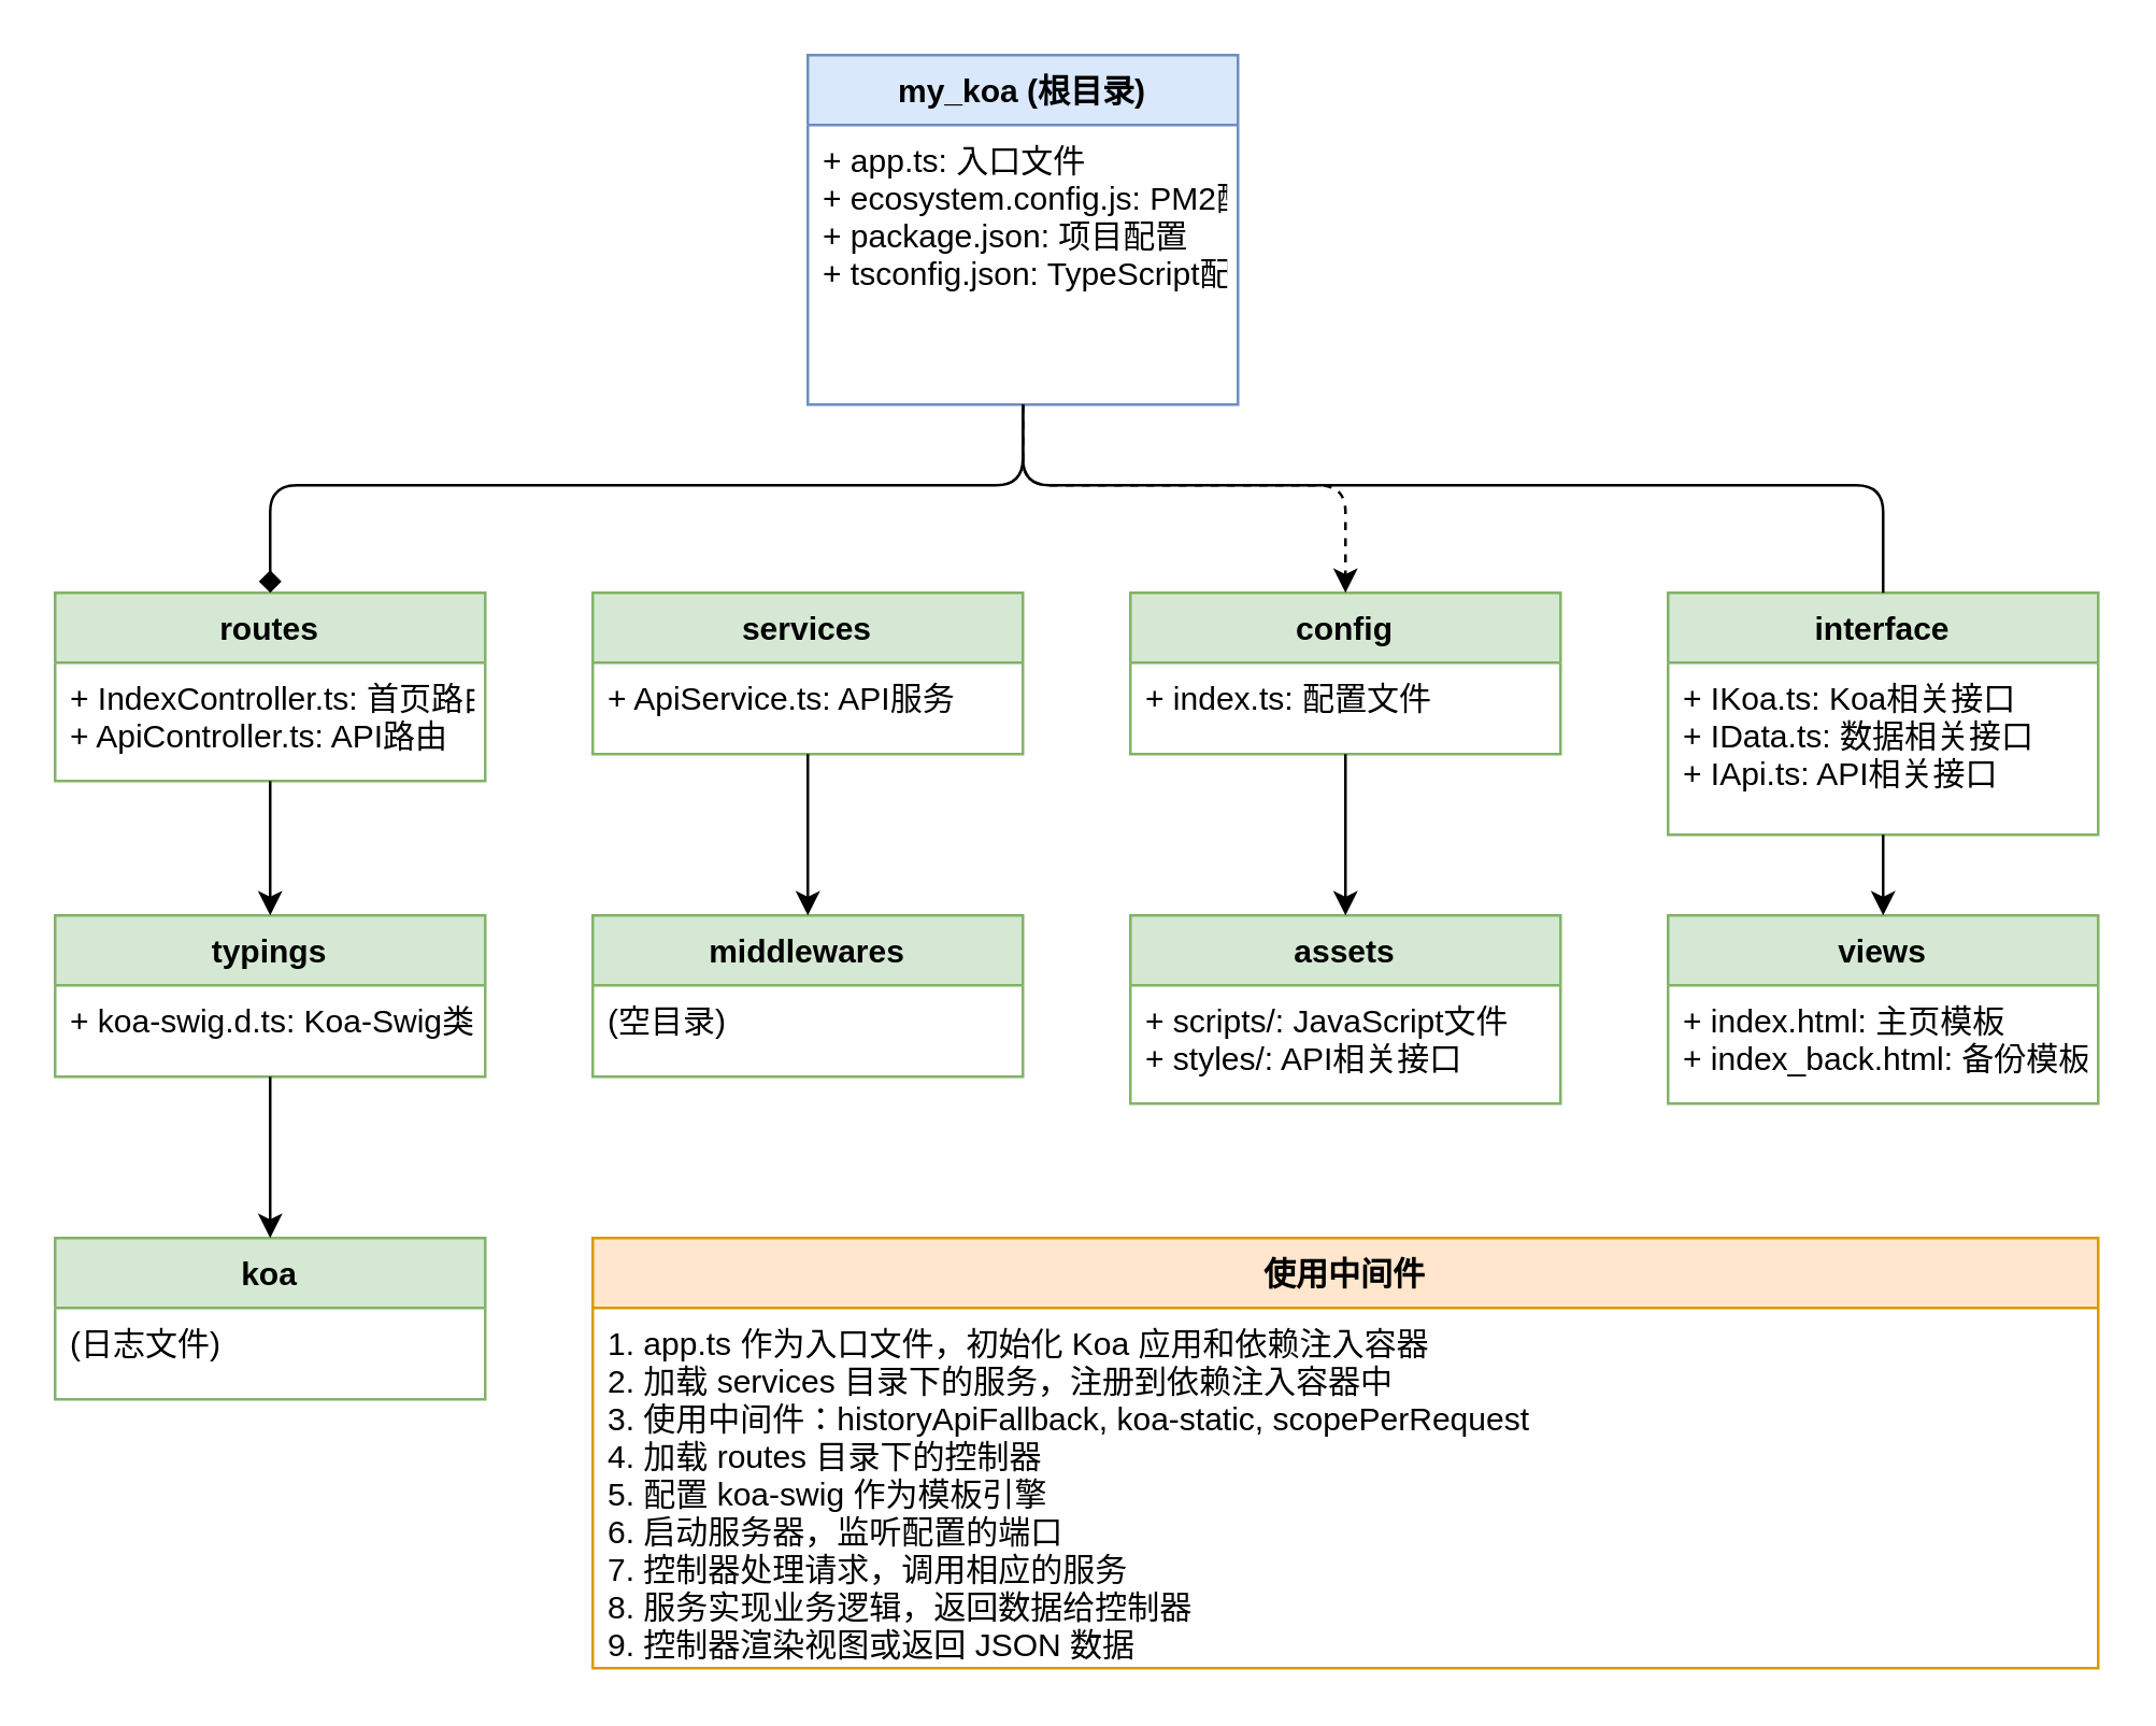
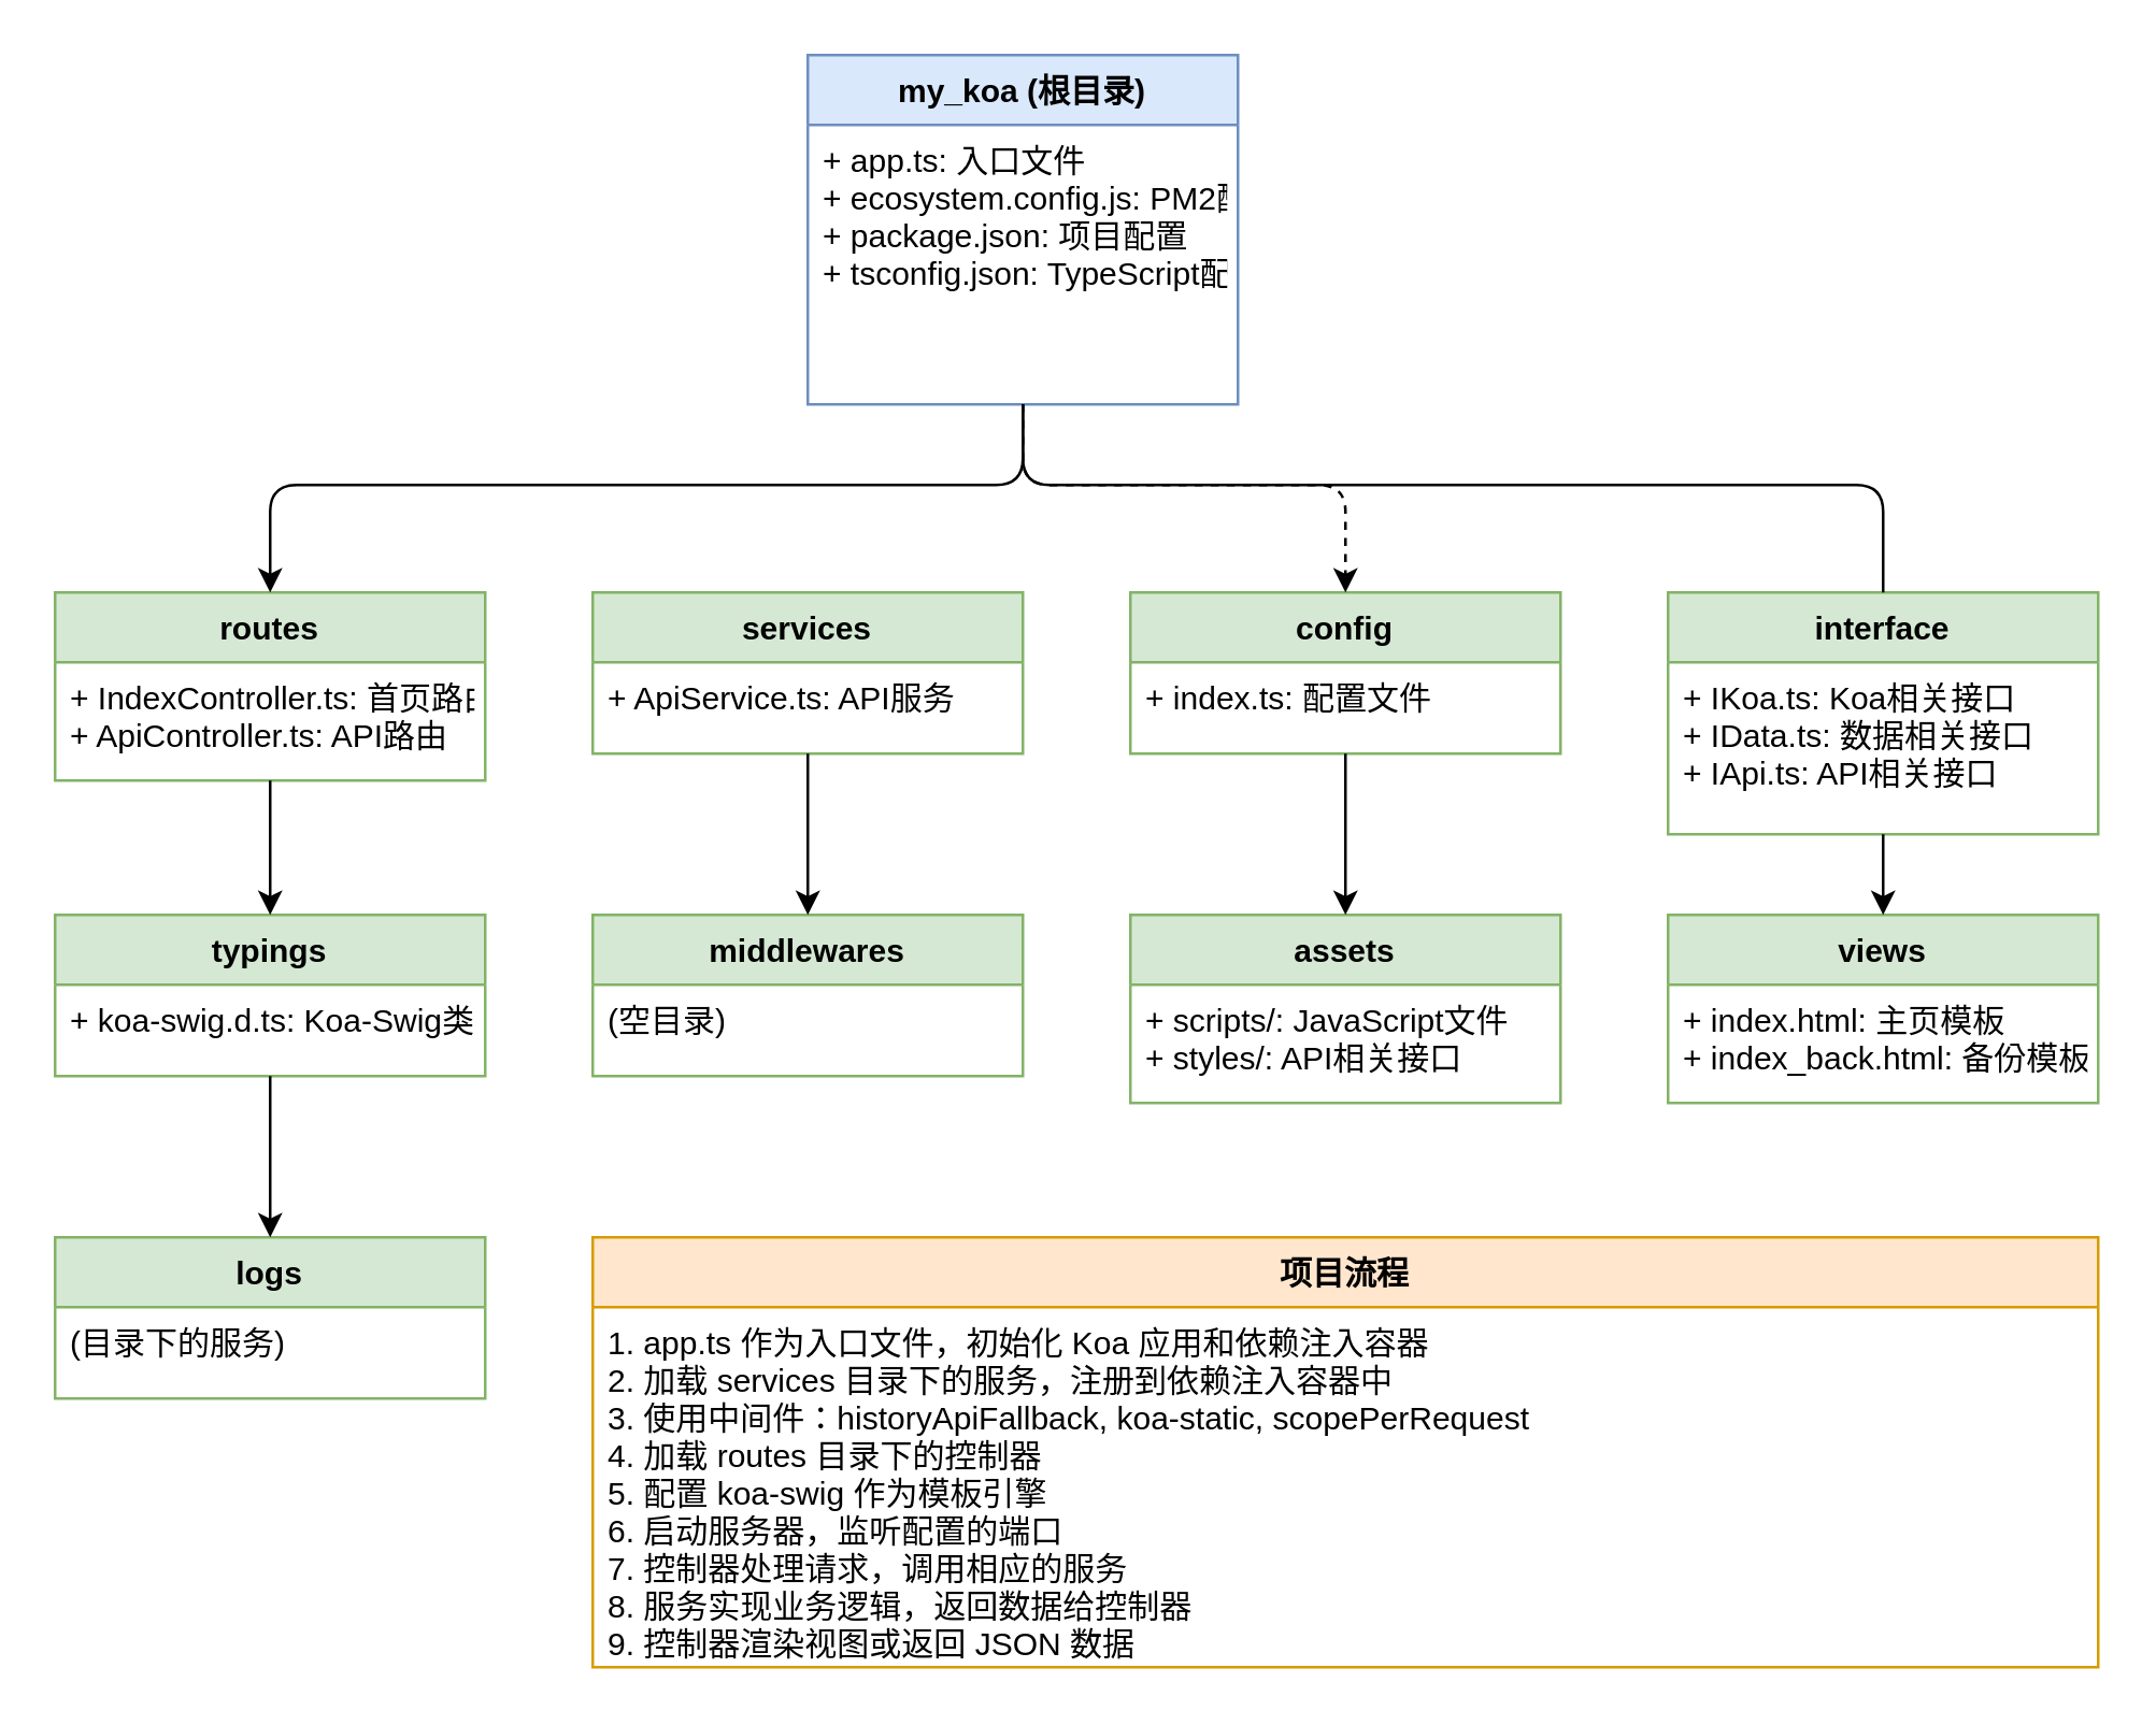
- <mxCell id="22" value="" style="endArrow=diamond;html=1;exitX=0.5;exitY=1;exitDx=0;exitDy=0;entryX=0.5;entryY=0;entryDx=0;entryDy=0;" parent="1" source="2" target="4" edge="1"><mxGeometry width="50" height="50" relative="1" as="geometry"><mxPoint x="370" y="450" as="sourcePoint" /><mxPoint x="420" y="400" as="targetPoint" /><Array as="points"><mxPoint x="380" y="180" /><mxPoint x="100" y="180" /></Array></mxGeometry></mxCell>
+ <mxCell id="22" value="" style="endArrow=classic;html=1;exitX=0.5;exitY=1;exitDx=0;exitDy=0;entryX=0.5;entryY=0;entryDx=0;entryDy=0;" parent="1" source="2" target="4" edge="1"><mxGeometry width="50" height="50" relative="1" as="geometry"><mxPoint x="370" y="450" as="sourcePoint" /><mxPoint x="420" y="400" as="targetPoint" /><Array as="points"><mxPoint x="380" y="180" /><mxPoint x="100" y="180" /></Array></mxGeometry></mxCell>
- <mxCell id="20" value="koa" style="swimlane;fontStyle=1;align=center;verticalAlign=top;childLayout=stackLayout;horizontal=1;startSize=26;horizontalStack=0;resizeParent=1;resizeParentMax=0;resizeLast=0;collapsible=1;marginBottom=0;fillColor=#d5e8d4;strokeColor=#82b366;" parent="1" vertex="1"><mxGeometry x="20" y="460" width="160" height="60" as="geometry" /></mxCell>
+ <mxCell id="20" value="logs" style="swimlane;fontStyle=1;align=center;verticalAlign=top;childLayout=stackLayout;horizontal=1;startSize=26;horizontalStack=0;resizeParent=1;resizeParentMax=0;resizeLast=0;collapsible=1;marginBottom=0;fillColor=#d5e8d4;strokeColor=#82b366;" parent="1" vertex="1"><mxGeometry x="20" y="460" width="160" height="60" as="geometry" /></mxCell>
- <mxCell id="30" value="使用中间件" style="swimlane;fontStyle=1;align=center;verticalAlign=top;childLayout=stackLayout;horizontal=1;startSize=26;horizontalStack=0;resizeParent=1;resizeParentMax=0;resizeLast=0;collapsible=1;marginBottom=0;fillColor=#ffe6cc;strokeColor=#d79b00;" parent="1" vertex="1"><mxGeometry x="220" y="460" width="560" height="160" as="geometry" /></mxCell>
+ <mxCell id="30" value="项目流程" style="swimlane;fontStyle=1;align=center;verticalAlign=top;childLayout=stackLayout;horizontal=1;startSize=26;horizontalStack=0;resizeParent=1;resizeParentMax=0;resizeLast=0;collapsible=1;marginBottom=0;fillColor=#ffe6cc;strokeColor=#d79b00;" parent="1" vertex="1"><mxGeometry x="220" y="460" width="560" height="160" as="geometry" /></mxCell>
- <mxCell id="21" value="(日志文件)" style="text;strokeColor=none;fillColor=none;align=left;verticalAlign=top;spacingLeft=4;spacingRight=4;overflow=hidden;rotatable=0;points=[[0,0.5],[1,0.5]];portConstraint=eastwest;" parent="20" vertex="1"><mxGeometry y="26" width="160" height="34" as="geometry" /></mxCell>
+ <mxCell id="21" value="(目录下的服务)" style="text;strokeColor=none;fillColor=none;align=left;verticalAlign=top;spacingLeft=4;spacingRight=4;overflow=hidden;rotatable=0;points=[[0,0.5],[1,0.5]];portConstraint=eastwest;" parent="20" vertex="1"><mxGeometry y="26" width="160" height="34" as="geometry" /></mxCell>
